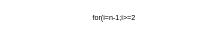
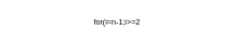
- <mxCell id="2" value="for(i=n-1;i&amp;gt;=2" style="text;strokeColor=none;align=center;fillColor=none;html=1;verticalAlign=middle;whiteSpace=wrap;rounded=0;" vertex="1" parent="1"><mxGeometry x="30" y="15" width="320" height="30" as="geometry" /></mxCell>
+ <mxCell id="2" value="for(i=n-1;i&amp;gt;=2" style="text;strokeColor=none;align=center;fillColor=none;html=1;verticalAlign=middle;whiteSpace=wrap;rounded=0;" vertex="1" parent="1"><mxGeometry x="20" y="20" width="320" height="30" as="geometry" /></mxCell>
